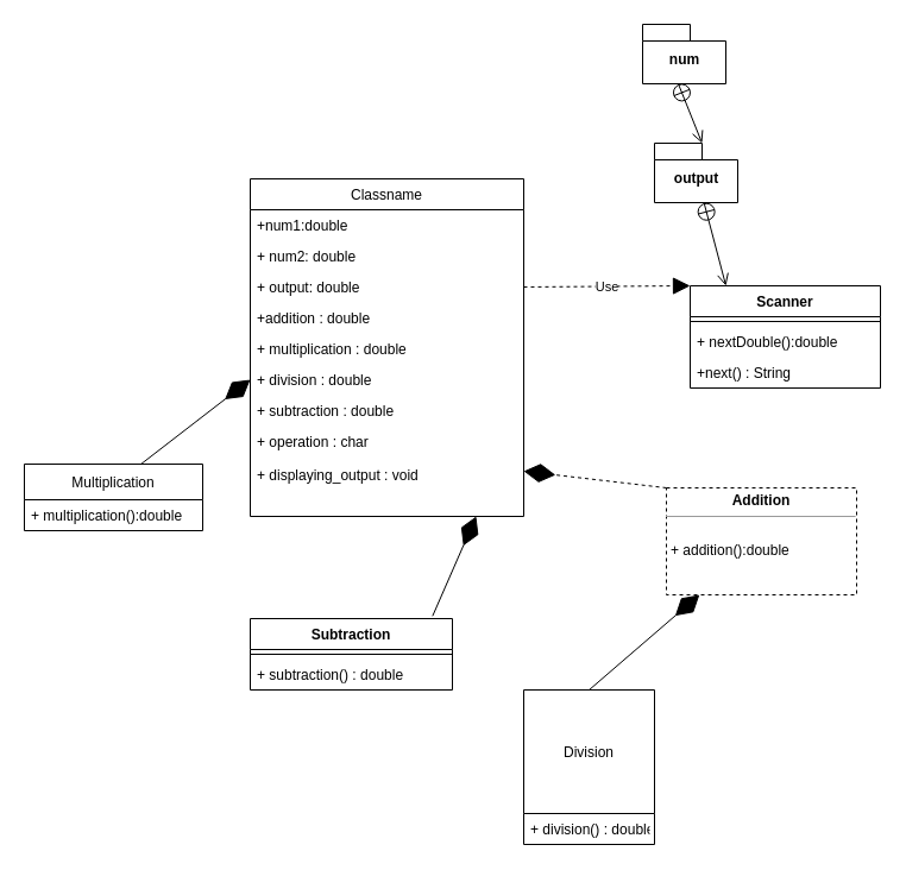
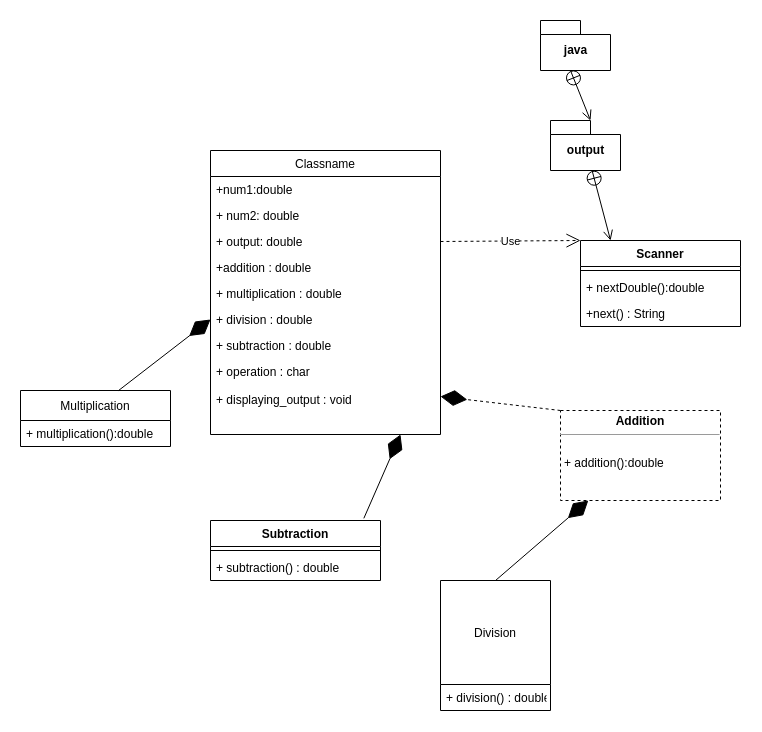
- <mxCell id="18" value="num" style="shape=folder;fontStyle=1;spacingTop=10;tabWidth=40;tabHeight=14;tabPosition=left;html=1;" parent="1" vertex="1"><mxGeometry x="540" y="20" width="70" height="50" as="geometry" /></mxCell>
+ <mxCell id="18" value="java" style="shape=folder;fontStyle=1;spacingTop=10;tabWidth=40;tabHeight=14;tabPosition=left;html=1;" parent="1" vertex="1"><mxGeometry x="540" y="20" width="70" height="50" as="geometry" /></mxCell>
- <mxCell id="20" value="Use" style="endArrow=block;endSize=12;dashed=1;html=1;rounded=0;exitX=1;exitY=0.5;exitDx=0;exitDy=0;entryX=0;entryY=0;entryDx=0;entryDy=0;" parent="1" source="5" target="12" edge="1"><mxGeometry width="160" relative="1" as="geometry"><mxPoint x="540" y="240" as="sourcePoint" /><mxPoint x="550" y="200" as="targetPoint" /></mxGeometry></mxCell>
+ <mxCell id="20" value="Use" style="endArrow=open;endSize=12;dashed=1;html=1;rounded=0;exitX=1;exitY=0.5;exitDx=0;exitDy=0;entryX=0;entryY=0;entryDx=0;entryDy=0;" parent="1" source="5" target="12" edge="1"><mxGeometry width="160" relative="1" as="geometry"><mxPoint x="540" y="240" as="sourcePoint" /><mxPoint x="550" y="200" as="targetPoint" /></mxGeometry></mxCell>
